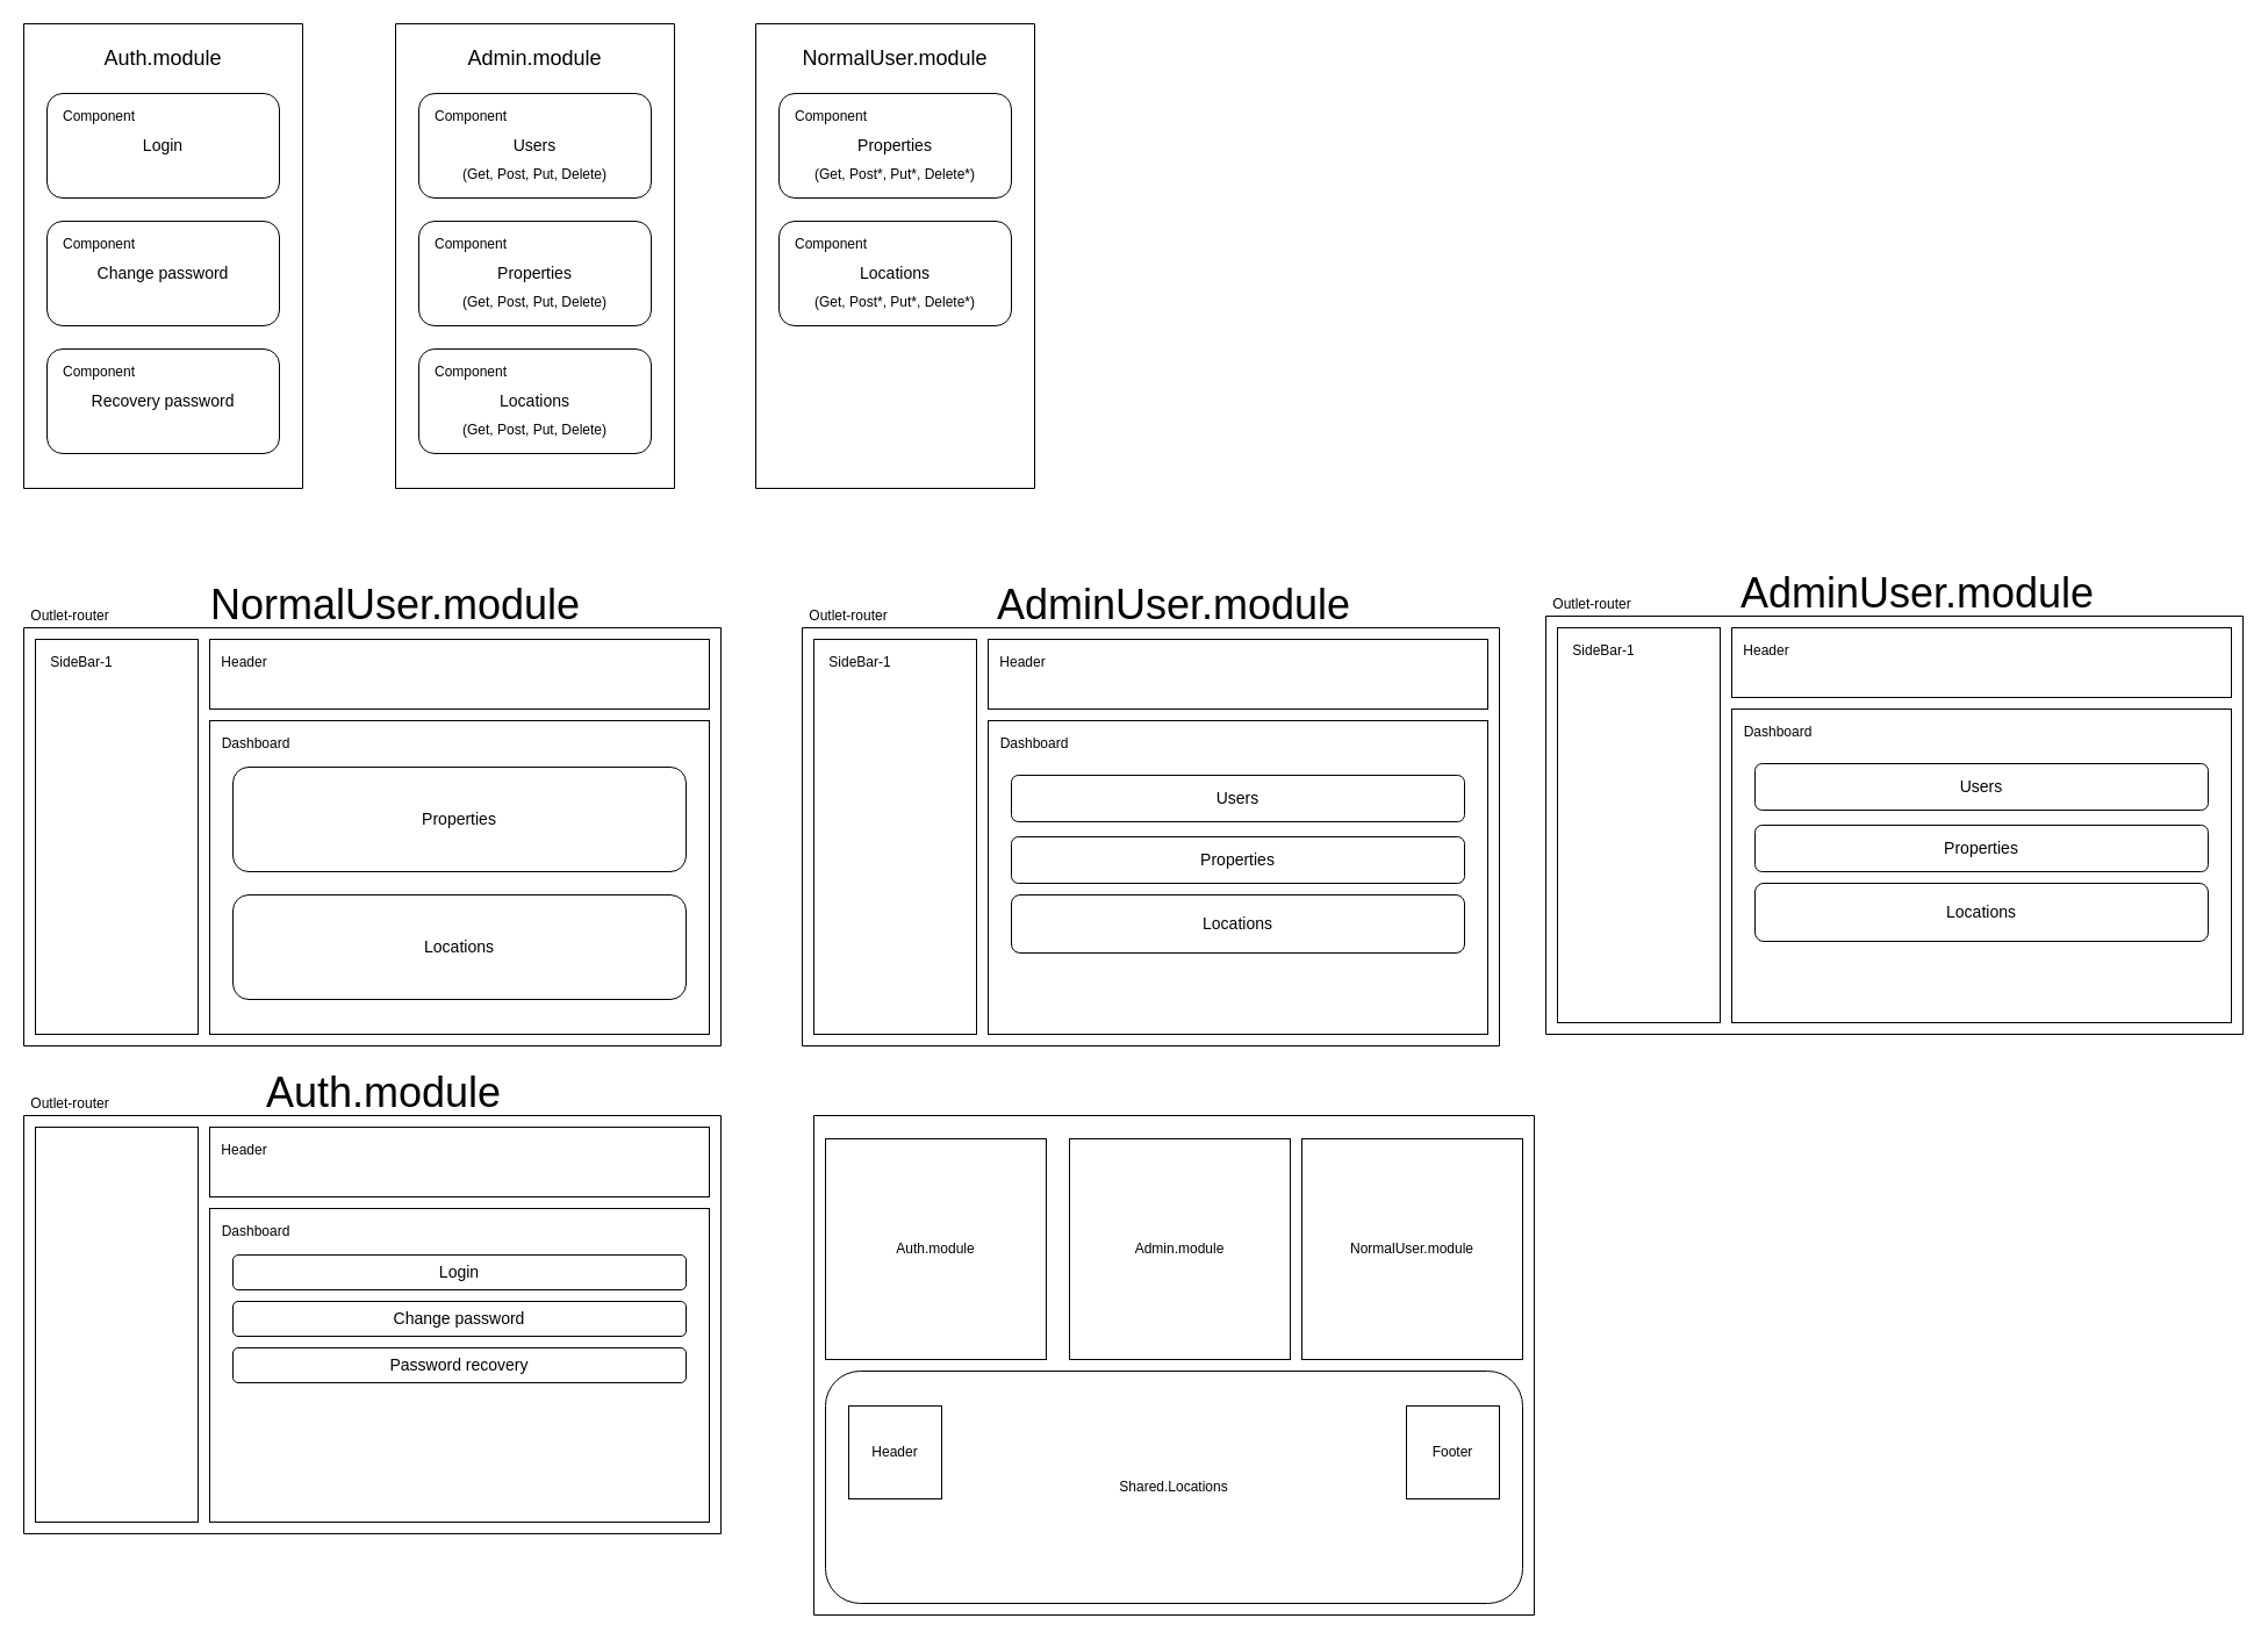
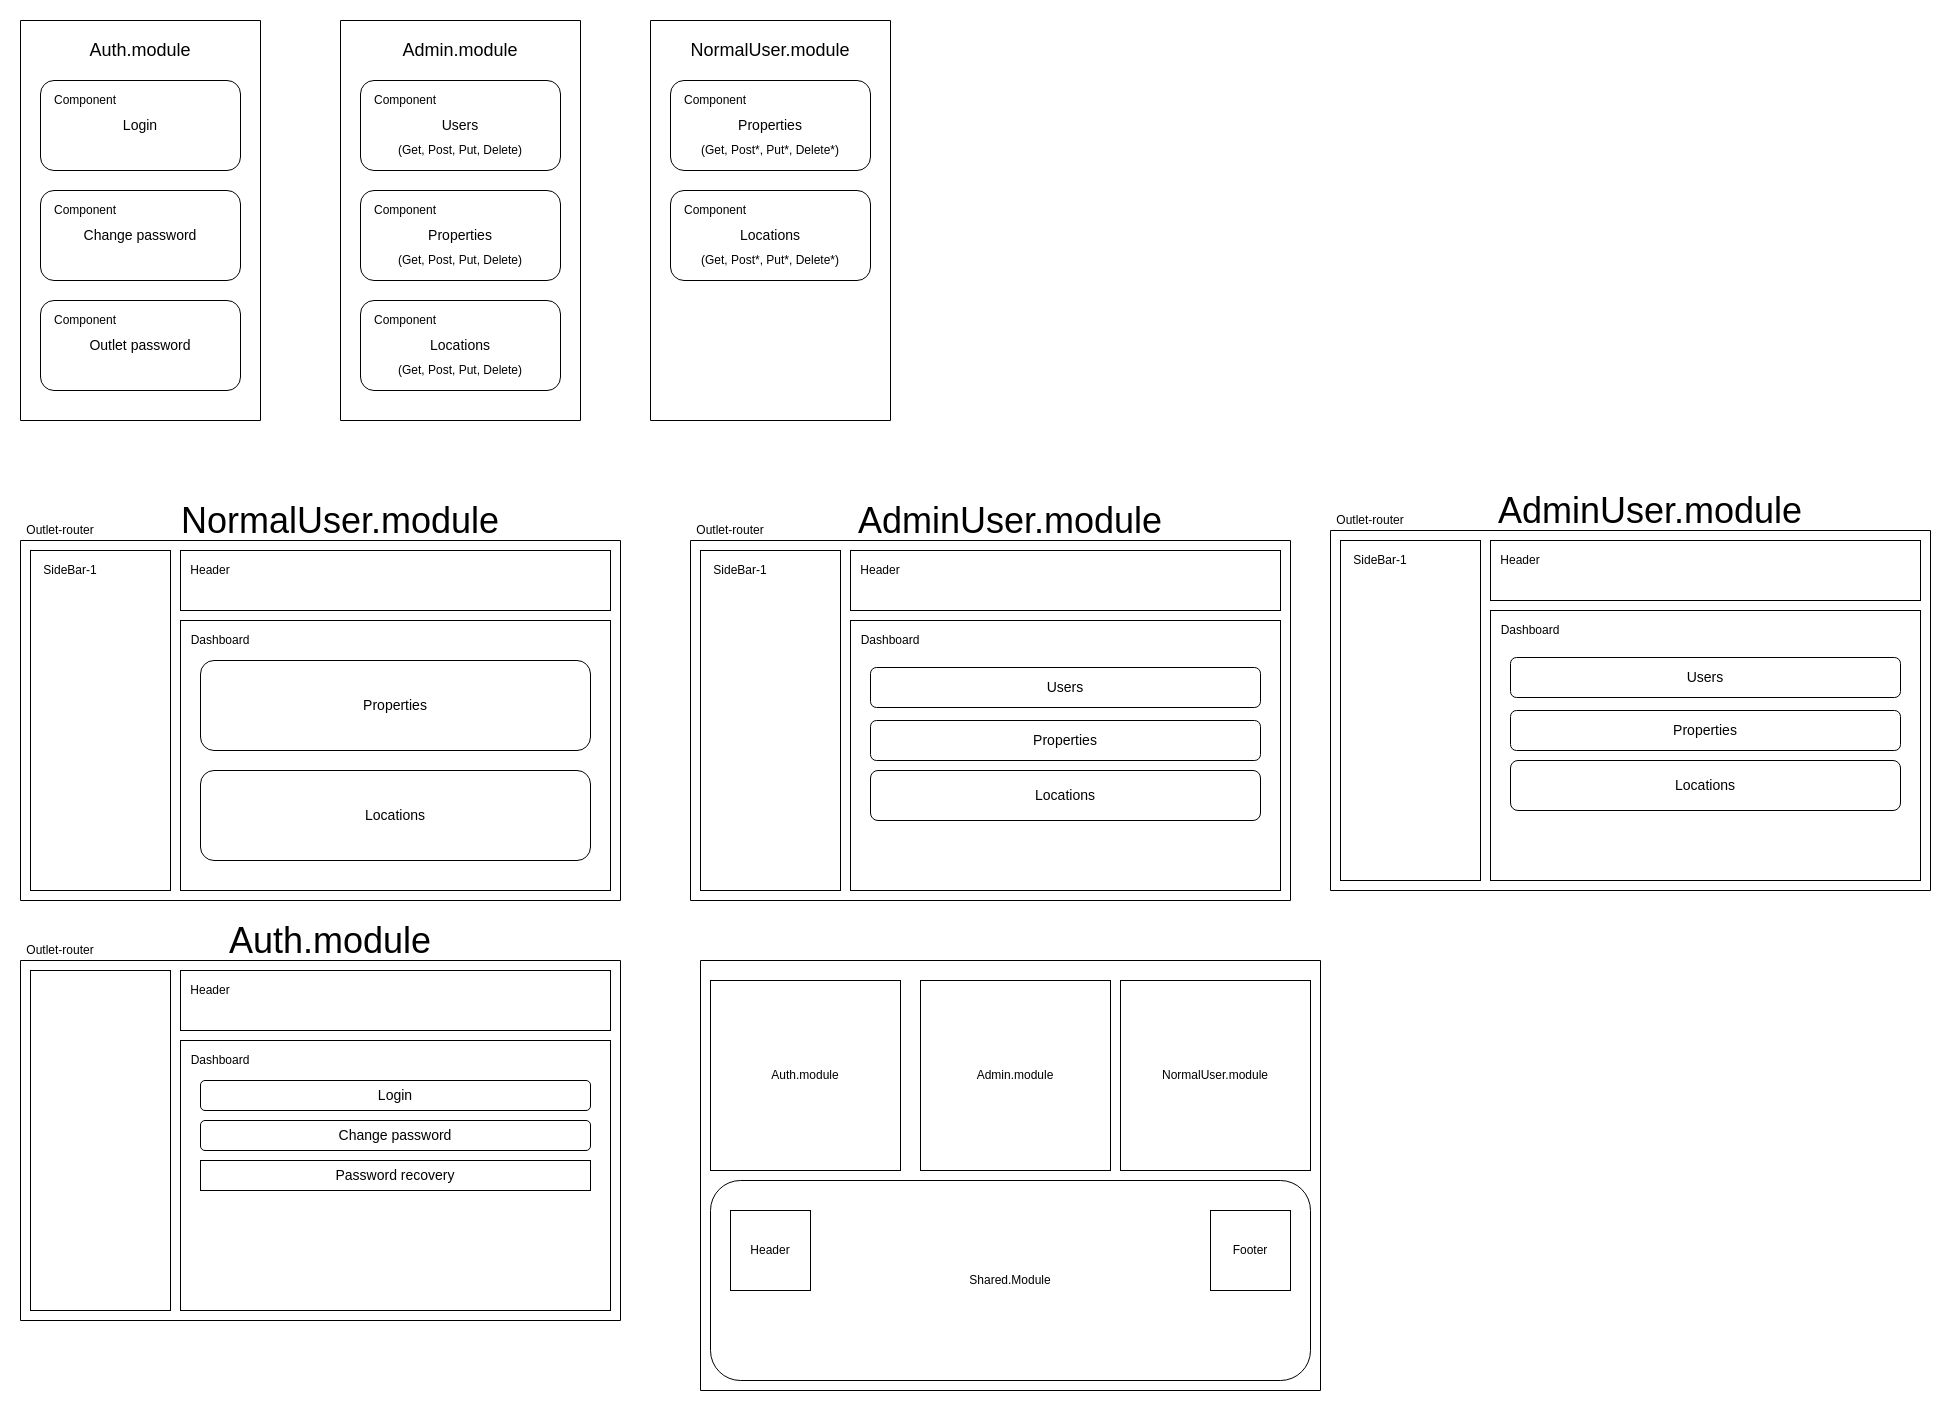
- <mxCell id="6" value="&lt;font style=&quot;font-size: 14px&quot;&gt;Recovery password&lt;/font&gt;" style="rounded=1;whiteSpace=wrap;html=1;" parent="2" vertex="1"><mxGeometry x="20" y="280" width="200" height="90" as="geometry" /></mxCell>
+ <mxCell id="6" value="&lt;font style=&quot;font-size: 14px&quot;&gt;Outlet password&lt;/font&gt;" style="rounded=1;whiteSpace=wrap;html=1;" parent="2" vertex="1"><mxGeometry x="20" y="280" width="200" height="90" as="geometry" /></mxCell>
- <mxCell id="37" value="&lt;font style=&quot;font-size: 14px&quot;&gt;Password recovery&lt;/font&gt;" style="rounded=1;whiteSpace=wrap;html=1;" parent="30" vertex="1"><mxGeometry x="180" y="200" width="390" height="30" as="geometry" /></mxCell>
+ <mxCell id="37" value="&lt;font style=&quot;font-size: 14px&quot;&gt;Password recovery&lt;/font&gt;" style="whiteSpace=wrap;html=1;rounded=0;" parent="30" vertex="1"><mxGeometry x="180" y="200" width="390" height="30" as="geometry" /></mxCell>
- <mxCell id="64" value="Shared.Locations" style="rounded=1;whiteSpace=wrap;html=1;" parent="63" vertex="1"><mxGeometry x="10" y="220" width="600" height="200" as="geometry" /></mxCell>
+ <mxCell id="64" value="Shared.Module" style="rounded=1;whiteSpace=wrap;html=1;" parent="63" vertex="1"><mxGeometry x="10" y="220" width="600" height="200" as="geometry" /></mxCell>
